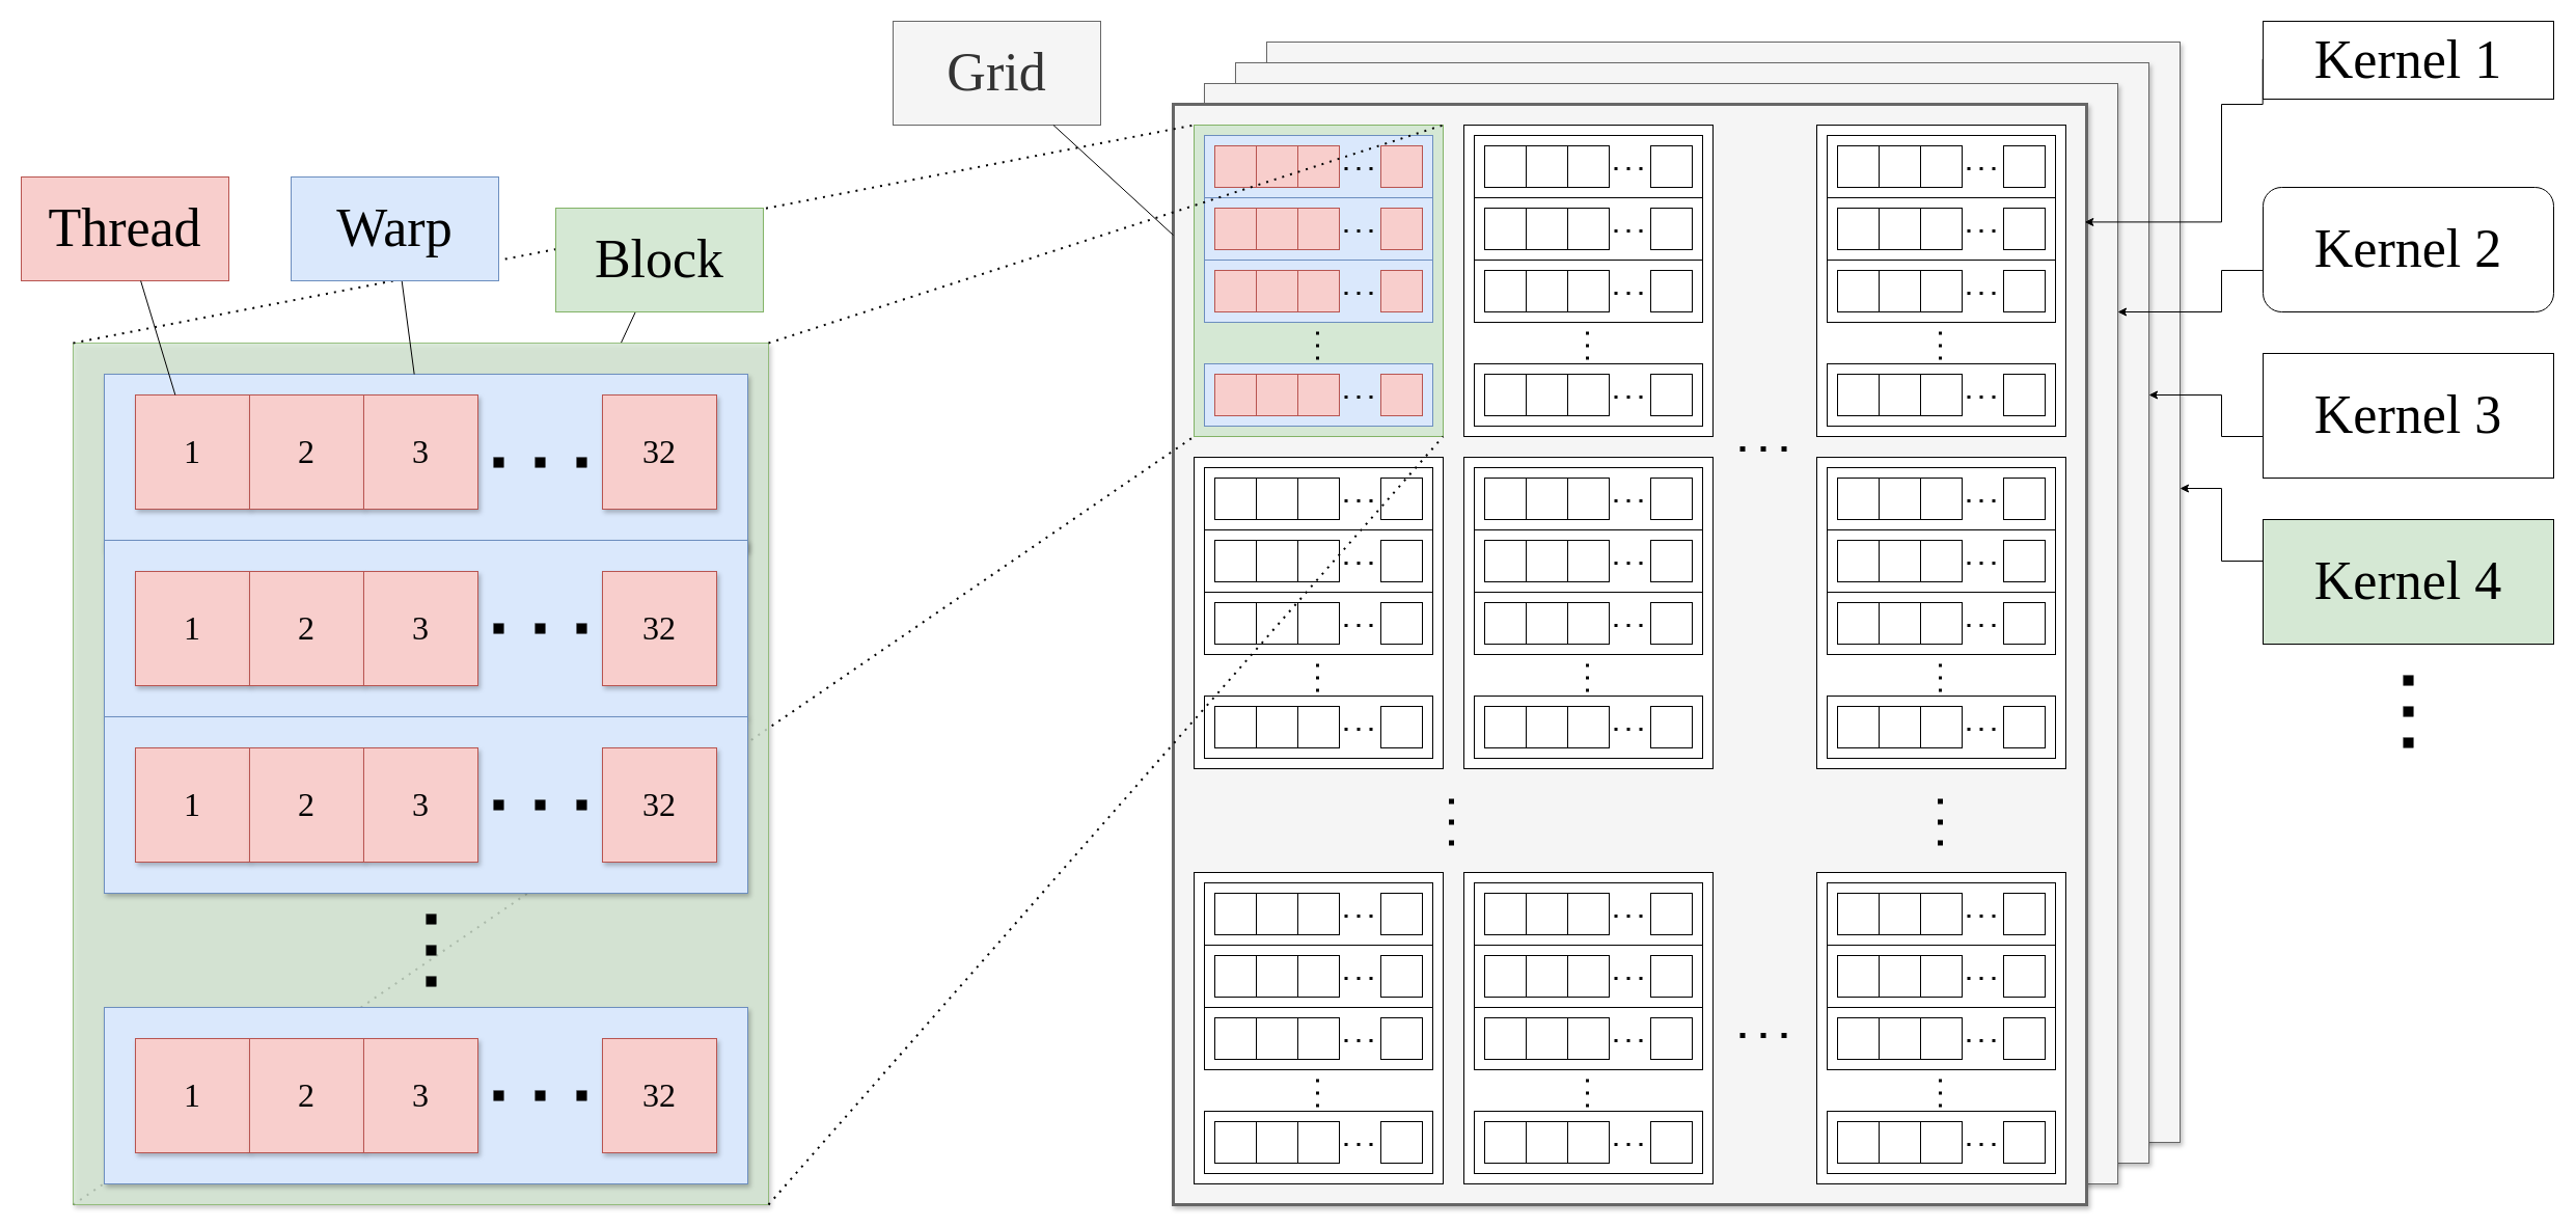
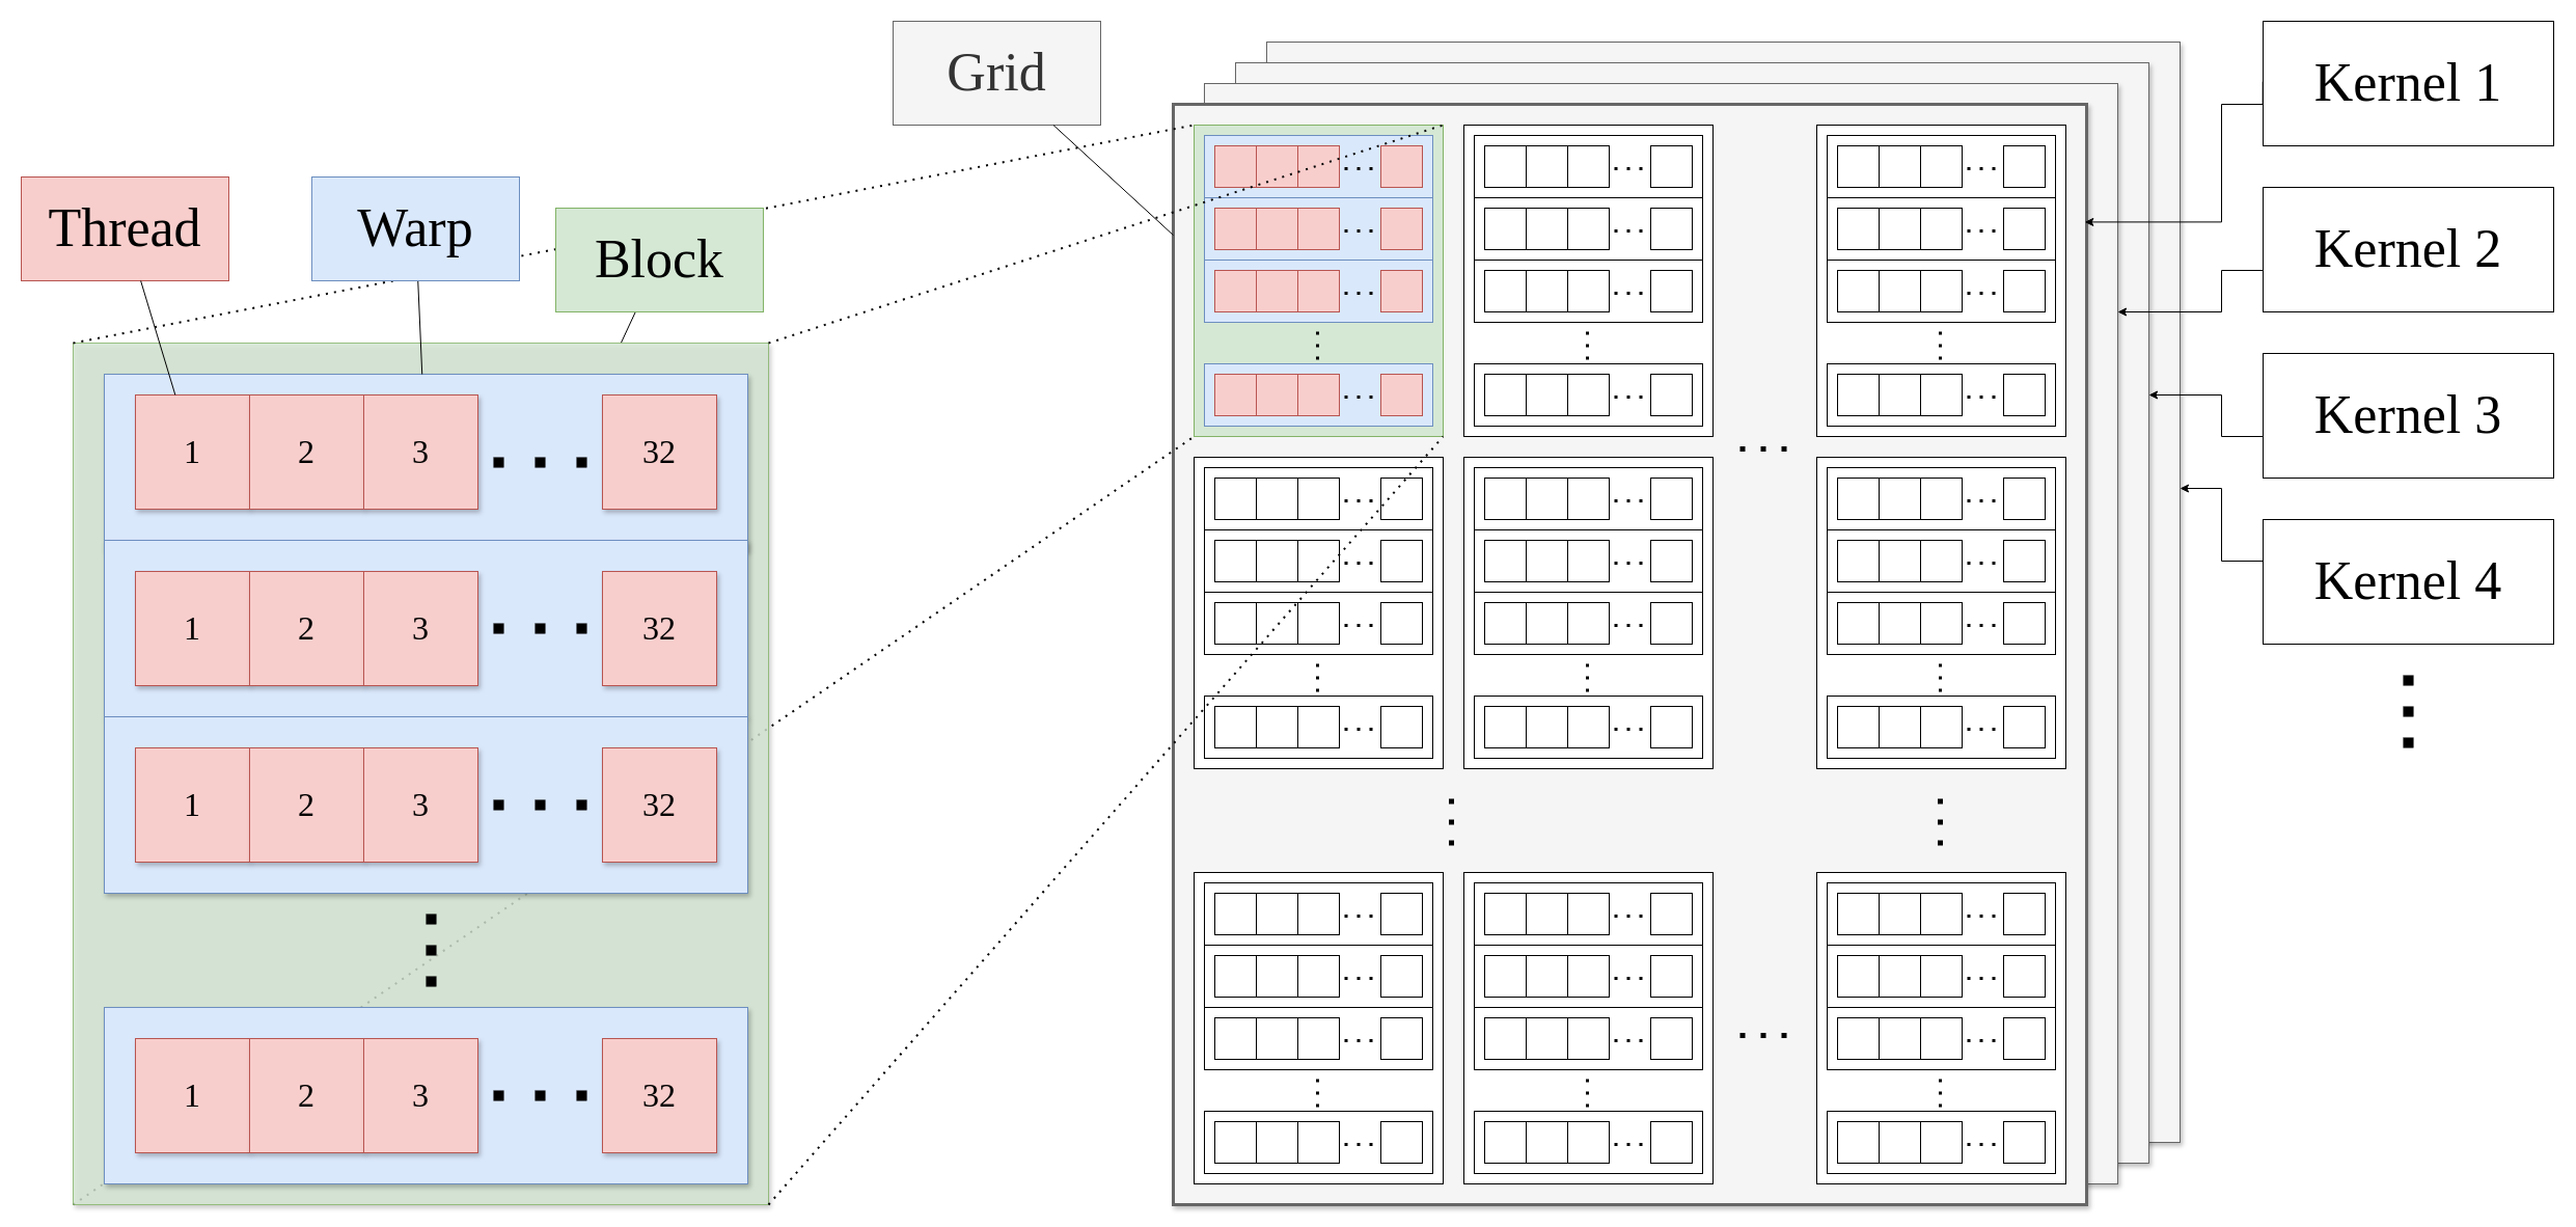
- <mxCell id="510" value="&lt;font style=&quot;font-size: 52px;&quot;&gt;&lt;font style=&quot;font-size: 52px;&quot;&gt;Kernel 1&lt;/font&gt;&lt;br style=&quot;font-size: 52px;&quot;&gt;&lt;/font&gt;" style="rounded=0;whiteSpace=wrap;html=1;fontSize=52;fontFamily=Input Mono;" vertex="1" parent="1"><mxGeometry x="2180" y="20" width="280" height="75" as="geometry" /></mxCell>
+ <mxCell id="510" value="&lt;font style=&quot;font-size: 52px;&quot;&gt;&lt;font style=&quot;font-size: 52px;&quot;&gt;Kernel 1&lt;/font&gt;&lt;br style=&quot;font-size: 52px;&quot;&gt;&lt;/font&gt;" style="rounded=0;whiteSpace=wrap;html=1;fontSize=52;fontFamily=Input Mono;" vertex="1" parent="1"><mxGeometry x="2180" y="20" width="280" height="120" as="geometry" /></mxCell>
- <mxCell id="508" value="&lt;font style=&quot;font-size: 52px;&quot;&gt;Warp&lt;/font&gt;" style="text;html=1;strokeColor=#6c8ebf;fillColor=#dae8fc;align=center;verticalAlign=middle;whiteSpace=wrap;rounded=0;fontSize=52;labelBorderColor=none;labelBackgroundColor=none;glass=0;shadow=0;fontStyle=0;container=0;fontFamily=Input Mono;" parent="1" vertex="1"><mxGeometry x="280" y="170" width="200" height="100" as="geometry" /></mxCell>
+ <mxCell id="508" value="&lt;font style=&quot;font-size: 52px;&quot;&gt;Warp&lt;/font&gt;" style="text;html=1;strokeColor=#6c8ebf;fillColor=#dae8fc;align=center;verticalAlign=middle;whiteSpace=wrap;rounded=0;fontSize=52;labelBorderColor=none;labelBackgroundColor=none;glass=0;shadow=0;fontStyle=0;container=0;fontFamily=Input Mono;" parent="1" vertex="1"><mxGeometry x="300" y="170" width="200" height="100" as="geometry" /></mxCell>
- <mxCell id="512" value="&lt;font style=&quot;font-size: 52px;&quot;&gt;&lt;font style=&quot;font-size: 52px;&quot;&gt;Kernel 2&lt;/font&gt;&lt;br style=&quot;font-size: 52px;&quot;&gt;&lt;/font&gt;" style="whiteSpace=wrap;html=1;fontSize=52;fontFamily=Input Mono;rounded=1;" vertex="1" parent="1"><mxGeometry x="2180" y="180" width="280" height="120" as="geometry" /></mxCell>
+ <mxCell id="512" value="&lt;font style=&quot;font-size: 52px;&quot;&gt;&lt;font style=&quot;font-size: 52px;&quot;&gt;Kernel 2&lt;/font&gt;&lt;br style=&quot;font-size: 52px;&quot;&gt;&lt;/font&gt;" style="rounded=0;whiteSpace=wrap;html=1;fontSize=52;fontFamily=Input Mono;" vertex="1" parent="1"><mxGeometry x="2180" y="180" width="280" height="120" as="geometry" /></mxCell>
- <mxCell id="519" value="&lt;font style=&quot;font-size: 52px;&quot;&gt;Kernel 4&lt;br style=&quot;font-size: 52px;&quot;&gt;&lt;/font&gt;" style="rounded=0;whiteSpace=wrap;html=1;fontSize=52;fontFamily=Input Mono;fillColor=#d5e8d4;" vertex="1" parent="1"><mxGeometry x="2180" y="500" width="280" height="120" as="geometry" /></mxCell>
+ <mxCell id="519" value="&lt;font style=&quot;font-size: 52px;&quot;&gt;Kernel 4&lt;br style=&quot;font-size: 52px;&quot;&gt;&lt;/font&gt;" style="rounded=0;whiteSpace=wrap;html=1;fontSize=52;fontFamily=Input Mono;" vertex="1" parent="1"><mxGeometry x="2180" y="500" width="280" height="120" as="geometry" /></mxCell>
